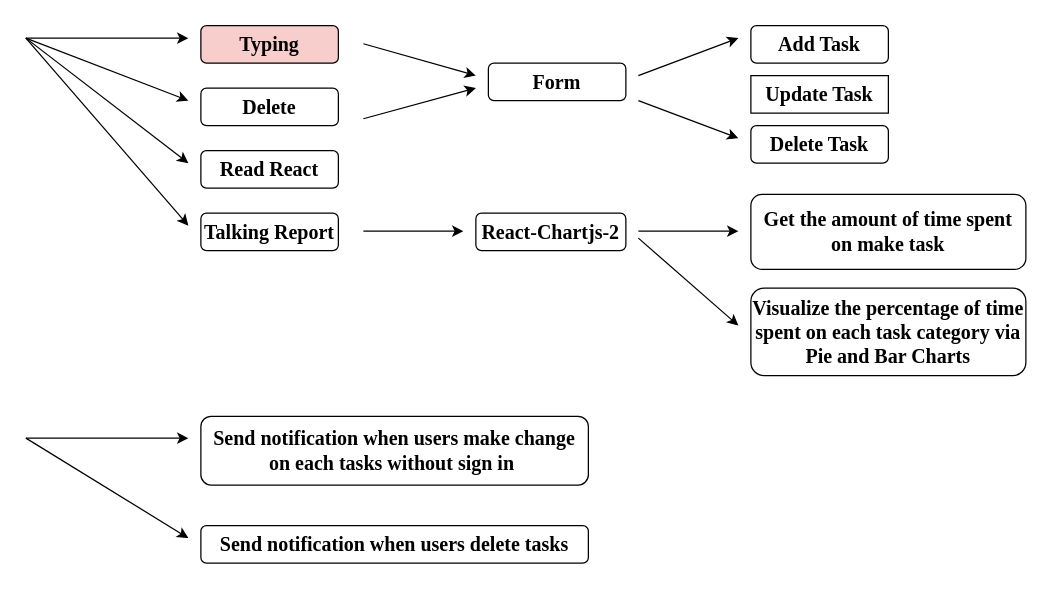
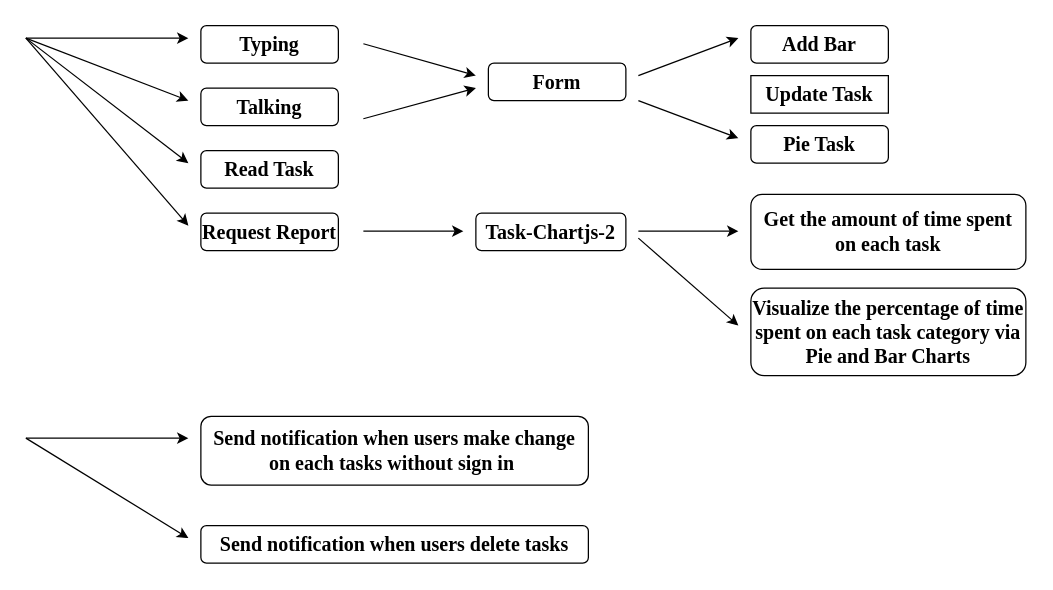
- <mxCell id="3" value="&lt;b&gt;&lt;font style=&quot;font-size: 16px&quot;&gt;Typing&lt;/font&gt;&lt;/b&gt;" style="rounded=1;whiteSpace=wrap;html=1;fontFamily=Times New Roman;align=center;fillColor=#f8cecc;" vertex="1" parent="1"><mxGeometry x="160" y="20" width="110" height="30" as="geometry" /></mxCell>
+ <mxCell id="3" value="&lt;b&gt;&lt;font style=&quot;font-size: 16px&quot;&gt;Typing&lt;/font&gt;&lt;/b&gt;" style="rounded=1;whiteSpace=wrap;html=1;fontFamily=Times New Roman;align=center;" vertex="1" parent="1"><mxGeometry x="160" y="20" width="110" height="30" as="geometry" /></mxCell>
- <mxCell id="16" value="&lt;b&gt;&lt;font style=&quot;font-size: 16px&quot;&gt;Add Task&lt;/font&gt;&lt;/b&gt;" style="rounded=1;whiteSpace=wrap;html=1;fontFamily=Times New Roman;align=center;" vertex="1" parent="1"><mxGeometry x="600" y="20" width="110" height="30" as="geometry" /></mxCell>
+ <mxCell id="16" value="&lt;b&gt;&lt;font style=&quot;font-size: 16px&quot;&gt;Add Bar&lt;/font&gt;&lt;/b&gt;" style="rounded=1;whiteSpace=wrap;html=1;fontFamily=Times New Roman;align=center;" vertex="1" parent="1"><mxGeometry x="600" y="20" width="110" height="30" as="geometry" /></mxCell>
- <mxCell id="5" value="&lt;b&gt;&lt;font style=&quot;font-size: 16px&quot;&gt;Delete&lt;/font&gt;&lt;/b&gt;" style="rounded=1;whiteSpace=wrap;html=1;fontFamily=Times New Roman;align=center;" vertex="1" parent="1"><mxGeometry x="160" y="70" width="110" height="30" as="geometry" /></mxCell>
+ <mxCell id="5" value="&lt;b&gt;&lt;font style=&quot;font-size: 16px&quot;&gt;Talking&lt;/font&gt;&lt;/b&gt;" style="rounded=1;whiteSpace=wrap;html=1;fontFamily=Times New Roman;align=center;" vertex="1" parent="1"><mxGeometry x="160" y="70" width="110" height="30" as="geometry" /></mxCell>
- <mxCell id="18" value="&lt;b&gt;&lt;font style=&quot;font-size: 16px&quot;&gt;Delete Task&lt;/font&gt;&lt;/b&gt;" style="rounded=1;whiteSpace=wrap;html=1;fontFamily=Times New Roman;align=center;" vertex="1" parent="1"><mxGeometry x="600" y="100" width="110" height="30" as="geometry" /></mxCell>
+ <mxCell id="18" value="&lt;b&gt;&lt;font style=&quot;font-size: 16px&quot;&gt;Pie Task&lt;/font&gt;&lt;/b&gt;" style="rounded=1;whiteSpace=wrap;html=1;fontFamily=Times New Roman;align=center;" vertex="1" parent="1"><mxGeometry x="600" y="100" width="110" height="30" as="geometry" /></mxCell>
- <mxCell id="7" value="&lt;b&gt;&lt;font style=&quot;font-size: 16px&quot;&gt;Read React&lt;/font&gt;&lt;/b&gt;" style="rounded=1;whiteSpace=wrap;html=1;fontFamily=Times New Roman;align=center;" vertex="1" parent="1"><mxGeometry x="160" y="120" width="110" height="30" as="geometry" /></mxCell>
+ <mxCell id="7" value="&lt;b&gt;&lt;font style=&quot;font-size: 16px&quot;&gt;Read Task&lt;/font&gt;&lt;/b&gt;" style="rounded=1;whiteSpace=wrap;html=1;fontFamily=Times New Roman;align=center;" vertex="1" parent="1"><mxGeometry x="160" y="120" width="110" height="30" as="geometry" /></mxCell>
- <mxCell id="9" value="&lt;span style=&quot;font-size: 16px&quot;&gt;&lt;b&gt;Talking Report&lt;/b&gt;&lt;/span&gt;" style="rounded=1;whiteSpace=wrap;html=1;fontFamily=Times New Roman;align=center;" vertex="1" parent="1"><mxGeometry x="160" y="170" width="110" height="30" as="geometry" /></mxCell>
+ <mxCell id="9" value="&lt;span style=&quot;font-size: 16px&quot;&gt;&lt;b&gt;Request Report&lt;/b&gt;&lt;/span&gt;" style="rounded=1;whiteSpace=wrap;html=1;fontFamily=Times New Roman;align=center;" vertex="1" parent="1"><mxGeometry x="160" y="170" width="110" height="30" as="geometry" /></mxCell>
- <mxCell id="20" value="&lt;b&gt;&lt;font style=&quot;font-size: 16px&quot;&gt;React-Chartjs-2&lt;/font&gt;&lt;/b&gt;" style="rounded=1;whiteSpace=wrap;html=1;fontFamily=Times New Roman;align=center;" vertex="1" parent="1"><mxGeometry x="380" y="170" width="120" height="30" as="geometry" /></mxCell>
+ <mxCell id="20" value="&lt;b&gt;&lt;font style=&quot;font-size: 16px&quot;&gt;Task-Chartjs-2&lt;/font&gt;&lt;/b&gt;" style="rounded=1;whiteSpace=wrap;html=1;fontFamily=Times New Roman;align=center;" vertex="1" parent="1"><mxGeometry x="380" y="170" width="120" height="30" as="geometry" /></mxCell>
- <mxCell id="21" value="&lt;b&gt;&lt;font style=&quot;font-size: 16px&quot;&gt;Get the amount of time spent on make task&lt;/font&gt;&lt;/b&gt;" style="rounded=1;whiteSpace=wrap;html=1;fontFamily=Times New Roman;align=center;" vertex="1" parent="1"><mxGeometry x="600" y="155" width="220" height="60" as="geometry" /></mxCell>
+ <mxCell id="21" value="&lt;b&gt;&lt;font style=&quot;font-size: 16px&quot;&gt;Get the amount of time spent on each task&lt;/font&gt;&lt;/b&gt;" style="rounded=1;whiteSpace=wrap;html=1;fontFamily=Times New Roman;align=center;" vertex="1" parent="1"><mxGeometry x="600" y="155" width="220" height="60" as="geometry" /></mxCell>
